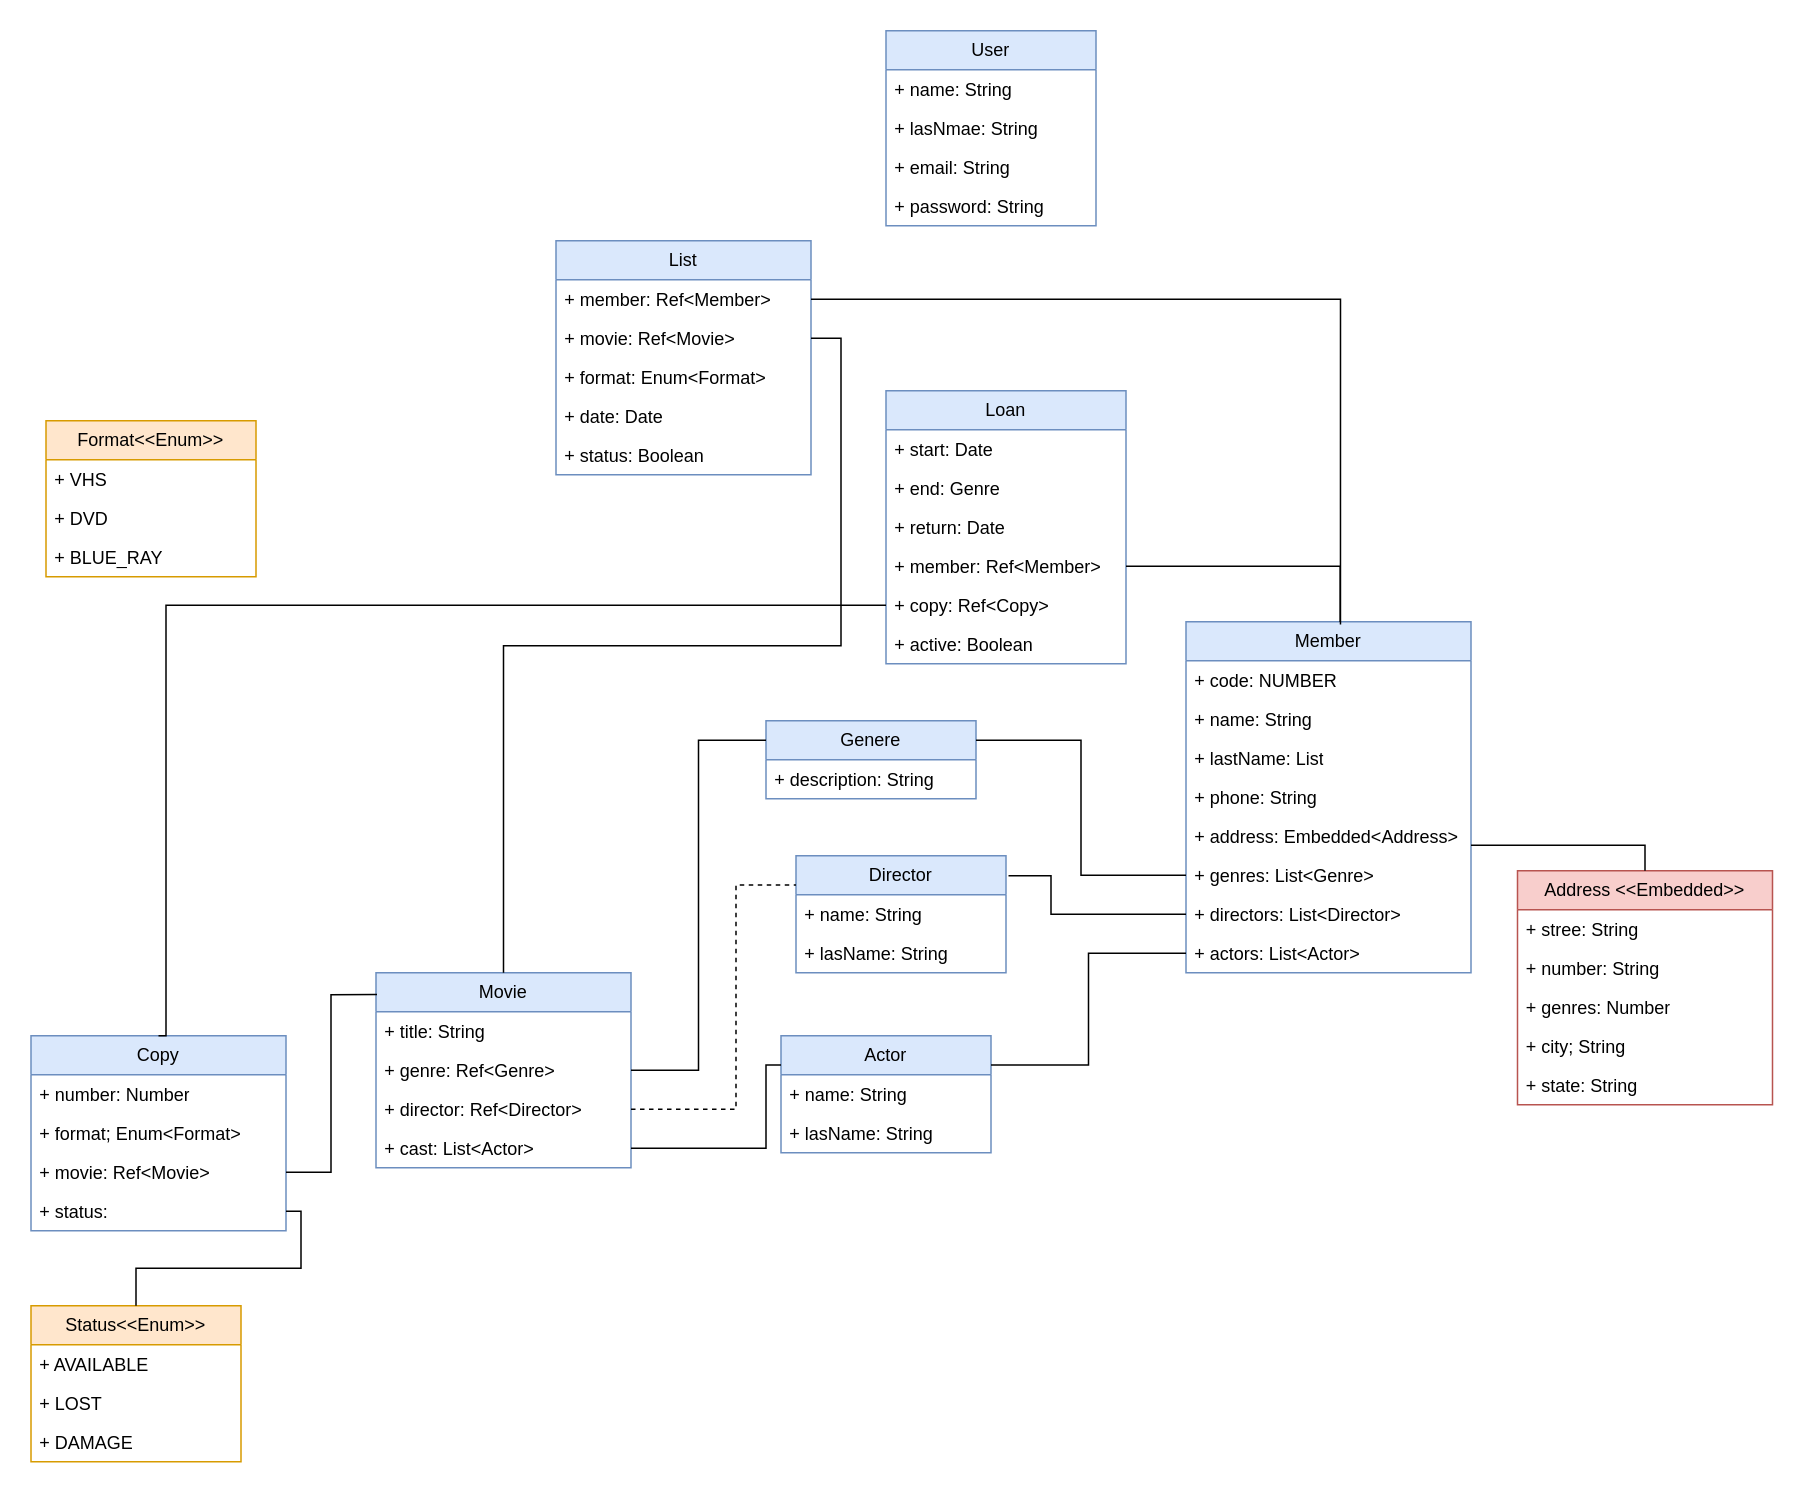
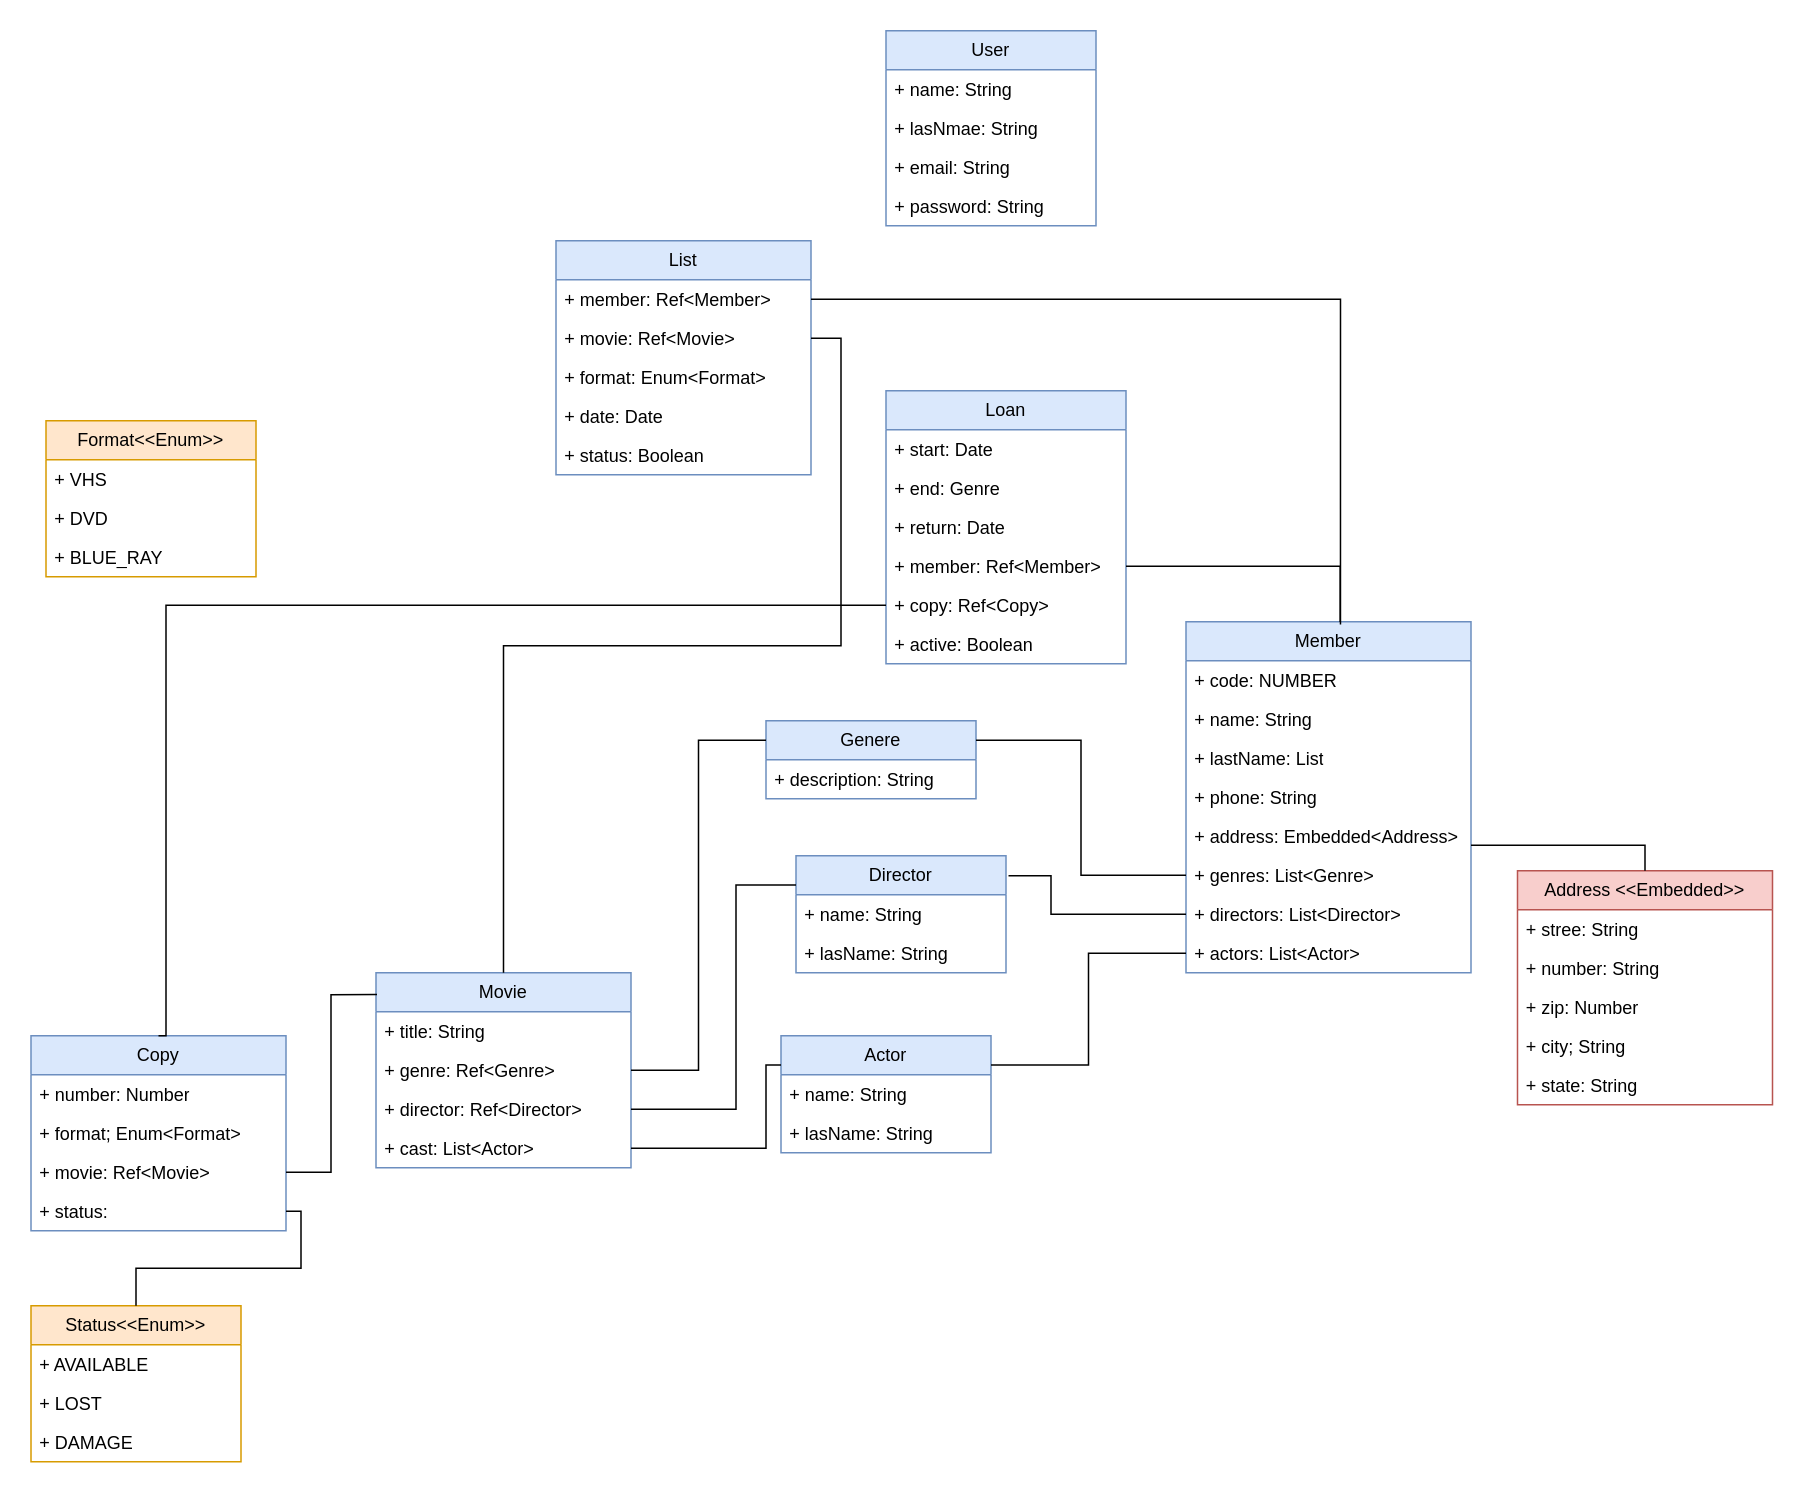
- <mxCell id="45" value="+ genres: Number" style="text;strokeColor=none;fillColor=none;align=left;verticalAlign=top;spacingLeft=4;spacingRight=4;overflow=hidden;rotatable=0;points=[[0,0.5],[1,0.5]];portConstraint=eastwest;whiteSpace=wrap;html=1;" vertex="1" parent="42"><mxGeometry y="78" width="170" height="26" as="geometry" /></mxCell>
+ <mxCell id="45" value="+ zip: Number" style="text;strokeColor=none;fillColor=none;align=left;verticalAlign=top;spacingLeft=4;spacingRight=4;overflow=hidden;rotatable=0;points=[[0,0.5],[1,0.5]];portConstraint=eastwest;whiteSpace=wrap;html=1;" vertex="1" parent="42"><mxGeometry y="78" width="170" height="26" as="geometry" /></mxCell>
- <mxCell id="17" style="edgeStyle=orthogonalEdgeStyle;rounded=0;orthogonalLoop=1;jettySize=auto;html=1;entryX=0;entryY=0.25;entryDx=0;entryDy=0;endArrow=none;endFill=0;dashed=1;" edge="1" parent="1" source="13" target="2"><mxGeometry relative="1" as="geometry"><Array as="points"><mxPoint x="490" y="739" /><mxPoint x="490" y="590" /></Array></mxGeometry></mxCell>
+ <mxCell id="17" style="edgeStyle=orthogonalEdgeStyle;rounded=0;orthogonalLoop=1;jettySize=auto;html=1;entryX=0;entryY=0.25;entryDx=0;entryDy=0;endArrow=none;endFill=0;" edge="1" parent="1" source="13" target="2"><mxGeometry relative="1" as="geometry"><Array as="points"><mxPoint x="490" y="739" /><mxPoint x="490" y="590" /></Array></mxGeometry></mxCell>
